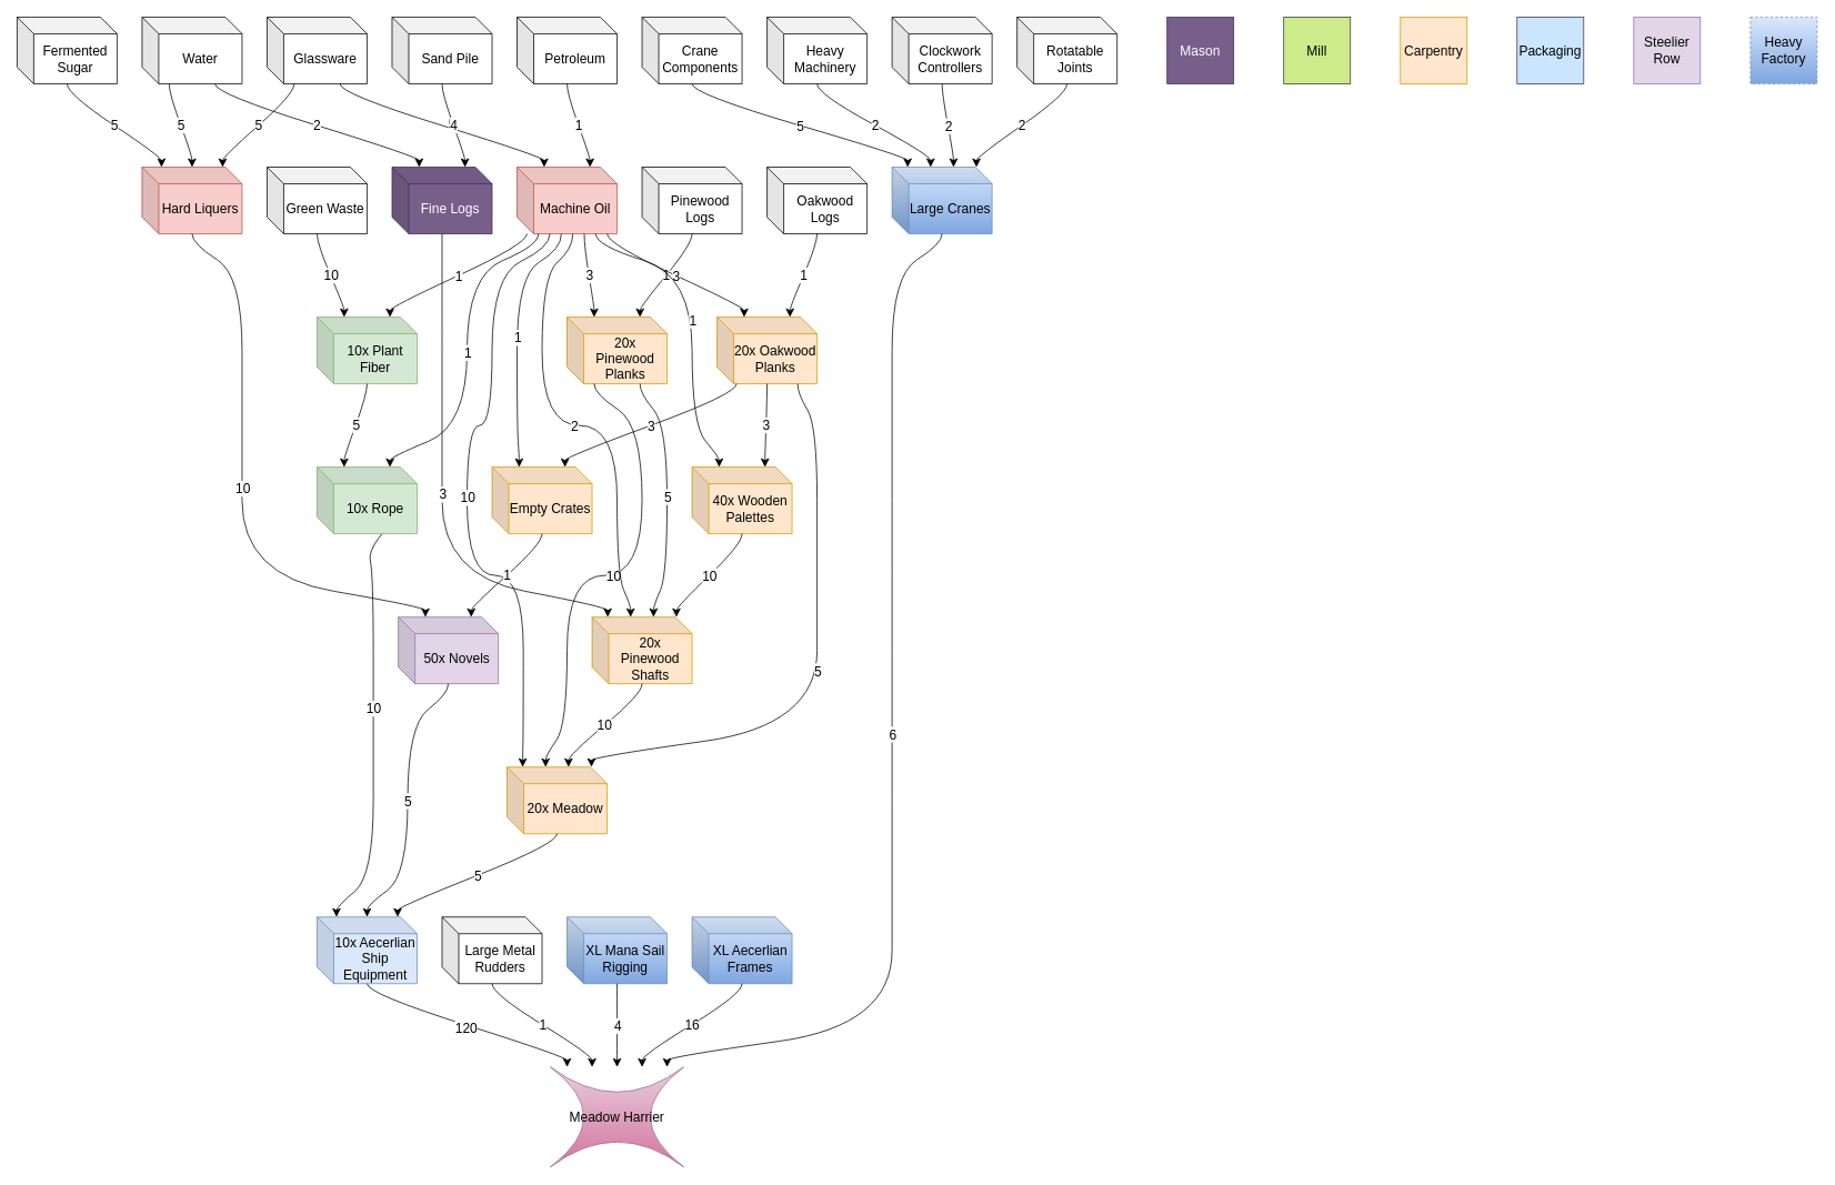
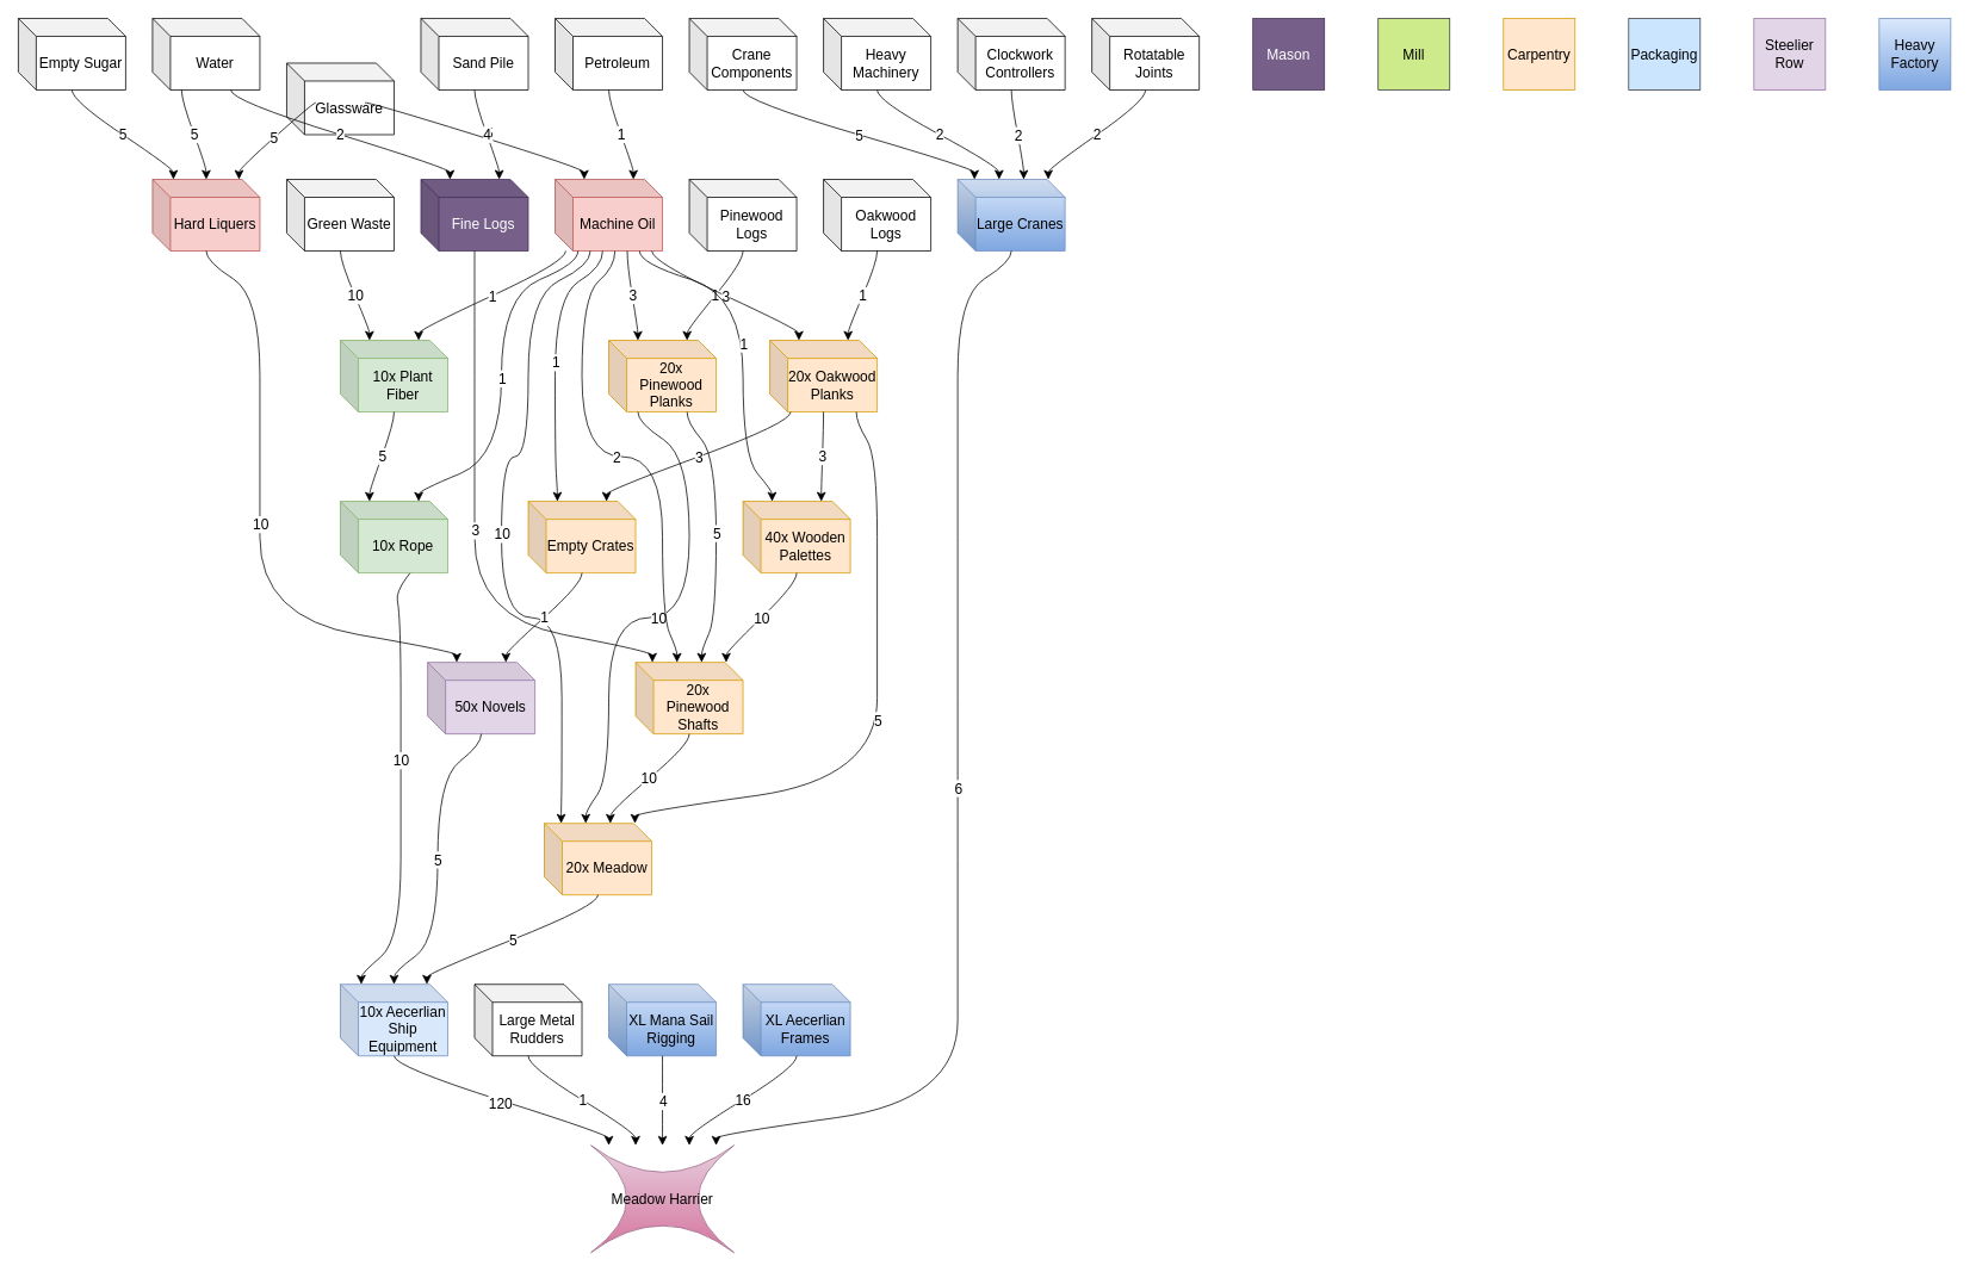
- <mxCell id="44" value="Glassware" style="shape=cube;whiteSpace=wrap;html=1;boundedLbl=1;backgroundOutline=1;darkOpacity=0.05;darkOpacity2=0.1;fontSize=16;" parent="1" vertex="1"><mxGeometry x="320" width="120" height="80" as="geometry" y="20" /></mxCell>
+ <mxCell id="44" value="Glassware" style="shape=cube;whiteSpace=wrap;html=1;boundedLbl=1;backgroundOutline=1;darkOpacity=0.05;darkOpacity2=0.1;fontSize=16;" parent="1" vertex="1"><mxGeometry x="320" y="70" width="120" height="80" as="geometry" /></mxCell>
- <mxCell id="118" value="Heavy Factory" style="whiteSpace=wrap;html=1;aspect=fixed;fontSize=16;fillColor=#dae8fc;gradientColor=#7ea6e0;strokeColor=#6c8ebf;dashed=1;" vertex="1" parent="1"><mxGeometry x="2100" width="80" height="80" as="geometry" y="20" /></mxCell>
+ <mxCell id="118" value="Heavy Factory" style="whiteSpace=wrap;html=1;aspect=fixed;fontSize=16;fillColor=#dae8fc;gradientColor=#7ea6e0;strokeColor=#6c8ebf;" vertex="1" parent="1"><mxGeometry x="2100" width="80" height="80" as="geometry" y="20" /></mxCell>
- <mxCell id="42" value="Fermented Sugar" style="shape=cube;whiteSpace=wrap;html=1;boundedLbl=1;backgroundOutline=1;darkOpacity=0.05;darkOpacity2=0.1;fontSize=16;" parent="1" vertex="1"><mxGeometry width="120" height="80" as="geometry" x="20" y="20" /></mxCell>
+ <mxCell id="42" value="Empty Sugar" style="shape=cube;whiteSpace=wrap;html=1;boundedLbl=1;backgroundOutline=1;darkOpacity=0.05;darkOpacity2=0.1;fontSize=16;" parent="1" vertex="1"><mxGeometry width="120" height="80" as="geometry" x="20" y="20" /></mxCell>
